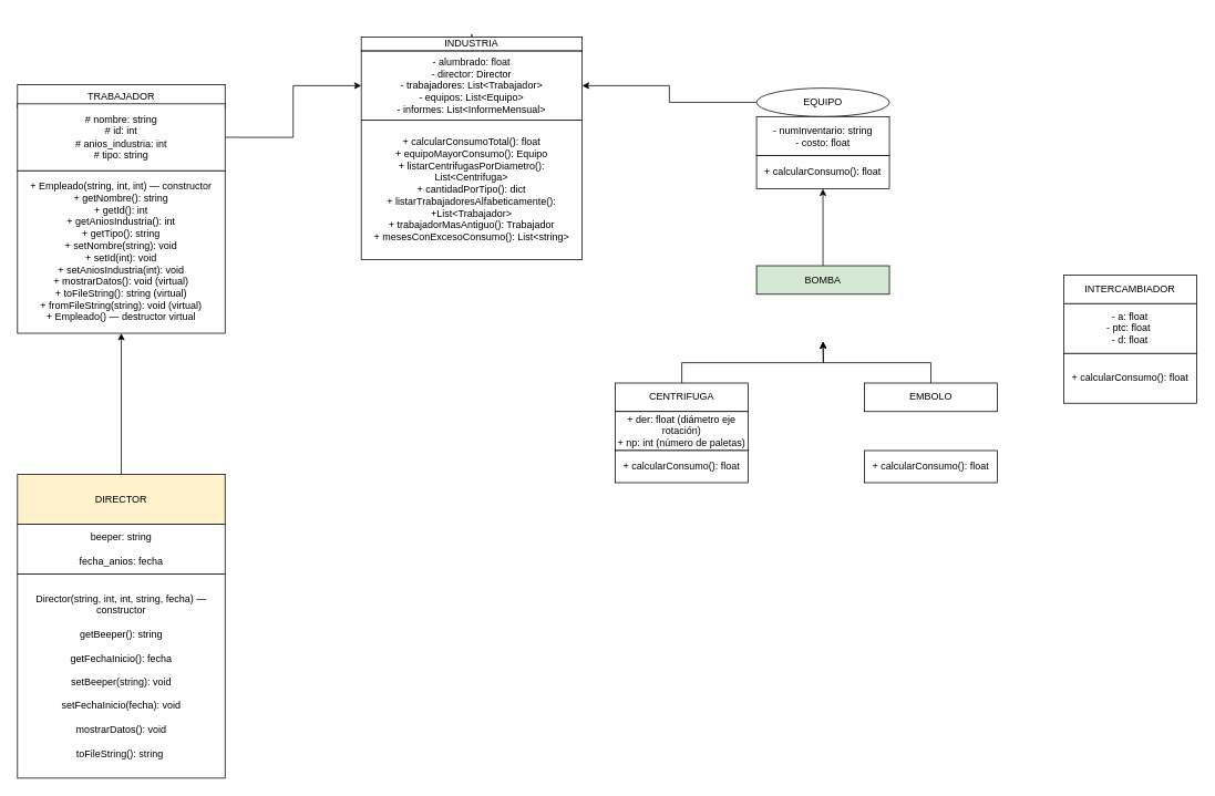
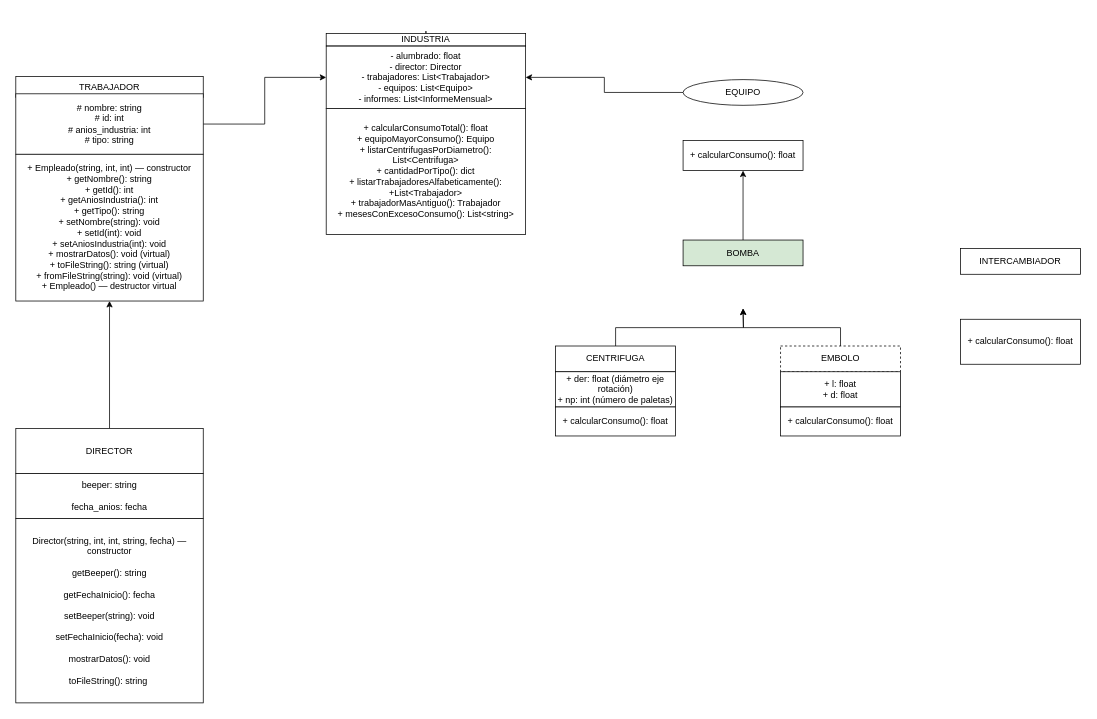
- <mxCell id="11" value="&lt;div&gt;- numInventario: string&lt;/div&gt;&lt;div&gt;- costo: float&lt;/div&gt;" style="rounded=0;whiteSpace=wrap;html=1;" vertex="1" parent="2"><mxGeometry x="890" y="119.001" width="160" height="47" as="geometry" /></mxCell>
- <mxCell id="38" value="&lt;div&gt;- a: float&lt;/div&gt;&lt;div&gt;- ptc: float&amp;nbsp;&lt;/div&gt;&lt;div&gt;- d: float&lt;/div&gt;" style="rounded=0;whiteSpace=wrap;html=1;container=0;" vertex="1" parent="35"><mxGeometry y="34.34" width="160" height="60" as="geometry" /></mxCell>
- <mxCell id="31" value="EMBOLO" style="rounded=0;whiteSpace=wrap;html=1;" vertex="1" parent="29"><mxGeometry width="160" height="34.34" as="geometry" /></mxCell>
+ <mxCell id="31" value="EMBOLO" style="rounded=0;whiteSpace=wrap;html=1;dashed=1;" vertex="1" parent="29"><mxGeometry width="160" height="34.34" as="geometry" /></mxCell>
+ <mxCell id="33" value="&lt;div&gt;+ l: float&lt;/div&gt;&lt;div&gt;+ d: float&lt;/div&gt;" style="rounded=0;whiteSpace=wrap;html=1;" vertex="1" parent="29"><mxGeometry y="34.34" width="160" height="47" as="geometry" /></mxCell>
- <mxCell id="18" value="DIRECTOR" style="rounded=0;whiteSpace=wrap;html=1;container=0;fillColor=#fff2cc;" vertex="1" parent="17"><mxGeometry width="250" height="60" as="geometry" /></mxCell>
+ <mxCell id="18" value="DIRECTOR" style="rounded=0;whiteSpace=wrap;html=1;container=0;" vertex="1" parent="17"><mxGeometry width="250" height="60" as="geometry" /></mxCell>
